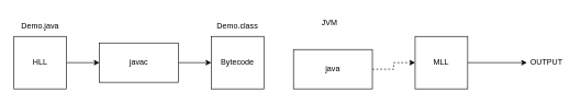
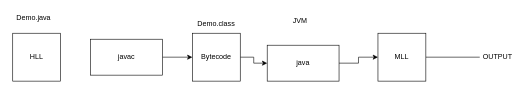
- <mxCell id="9" value="Demo.java" style="text;html=1;align=center;verticalAlign=middle;whiteSpace=wrap;rounded=0;" vertex="1" parent="1"><mxGeometry x="30" y="25" width="60" height="30" as="geometry" /></mxCell>
+ <mxCell id="9" value="Demo.java" style="text;html=1;align=center;verticalAlign=middle;whiteSpace=wrap;rounded=0;" vertex="1" parent="1"><mxGeometry x="25" y="15" width="60" height="30" as="geometry" /></mxCell>
- <mxCell id="2" value="" style="edgeStyle=orthogonalEdgeStyle;rounded=0;orthogonalLoop=1;jettySize=auto;html=1;" edge="1" parent="1" source="3" target="12"><mxGeometry relative="1" as="geometry" /></mxCell>
+ <mxCell id="4" value="" style="edgeStyle=orthogonalEdgeStyle;rounded=0;orthogonalLoop=1;jettySize=auto;html=1;" edge="1" parent="1" source="5" target="14"><mxGeometry relative="1" as="geometry" /></mxCell>
- <mxCell id="6" value="" style="edgeStyle=orthogonalEdgeStyle;rounded=0;orthogonalLoop=1;jettySize=auto;html=1;" edge="1" parent="1" source="7" target="8"><mxGeometry relative="1" as="geometry" /></mxCell>
+ <mxCell id="6" value="" style="edgeStyle=orthogonalEdgeStyle;rounded=0;orthogonalLoop=1;jettySize=auto;html=1;endArrow=none;" edge="1" parent="1" source="7" target="8"><mxGeometry relative="1" as="geometry" /></mxCell>
- <mxCell id="13" value="" style="edgeStyle=orthogonalEdgeStyle;rounded=0;orthogonalLoop=1;jettySize=auto;html=1;dashed=1;" edge="1" parent="1" source="14" target="7"><mxGeometry relative="1" as="geometry" /></mxCell>
+ <mxCell id="13" value="" style="edgeStyle=orthogonalEdgeStyle;rounded=0;orthogonalLoop=1;jettySize=auto;html=1;" edge="1" parent="1" source="14" target="7"><mxGeometry relative="1" as="geometry" /></mxCell>
